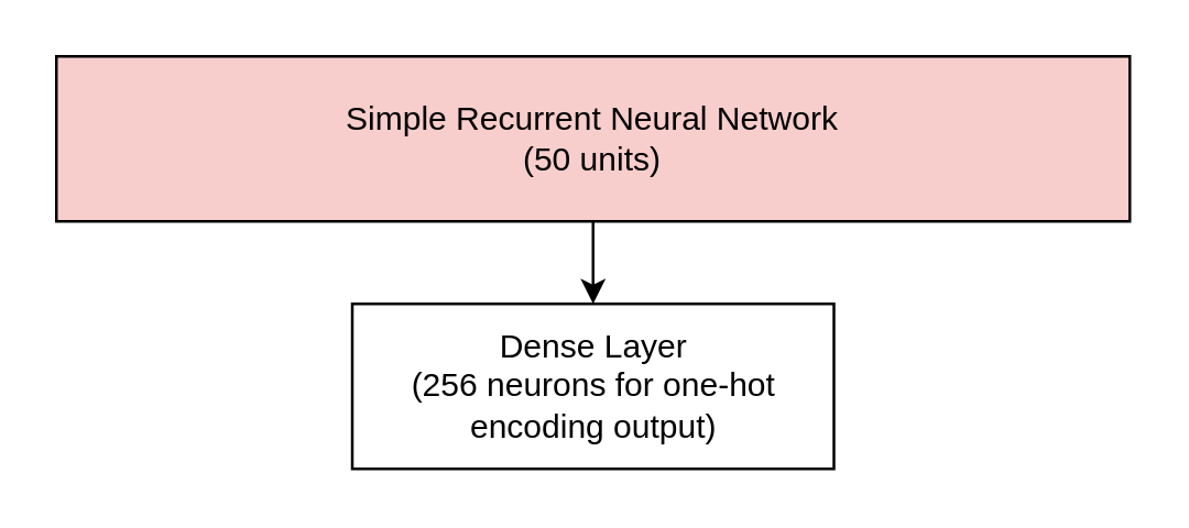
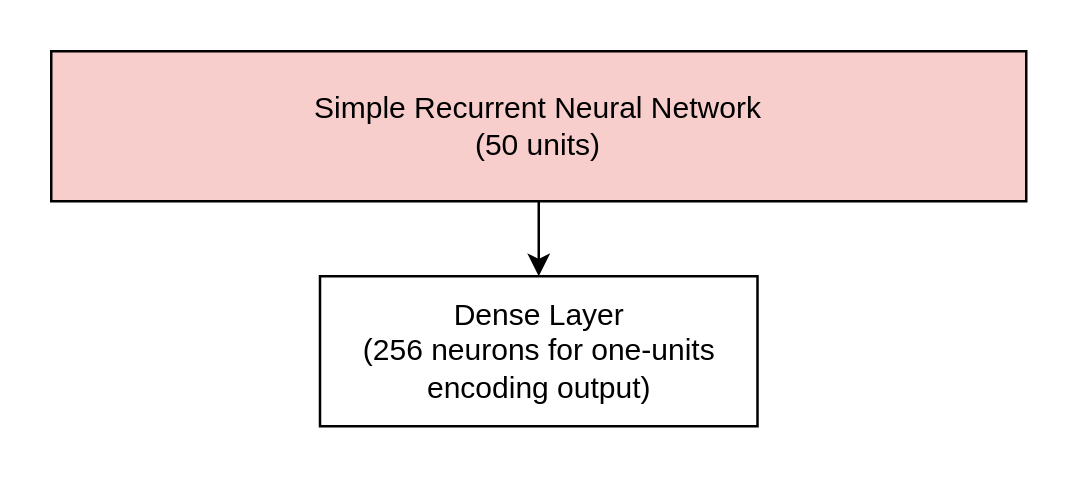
- <mxCell id="4" value="Dense Layer&lt;br&gt;(256 neurons for one-hot encoding output)" style="whiteSpace=wrap;html=1;rounded=0;" vertex="1" parent="1"><mxGeometry x="127.5" y="110" width="175" height="60" as="geometry" /></mxCell>
+ <mxCell id="4" value="Dense Layer&lt;br&gt;(256 neurons for one-units encoding output)" style="whiteSpace=wrap;html=1;rounded=0;" vertex="1" parent="1"><mxGeometry x="127.5" y="110" width="175" height="60" as="geometry" /></mxCell>
